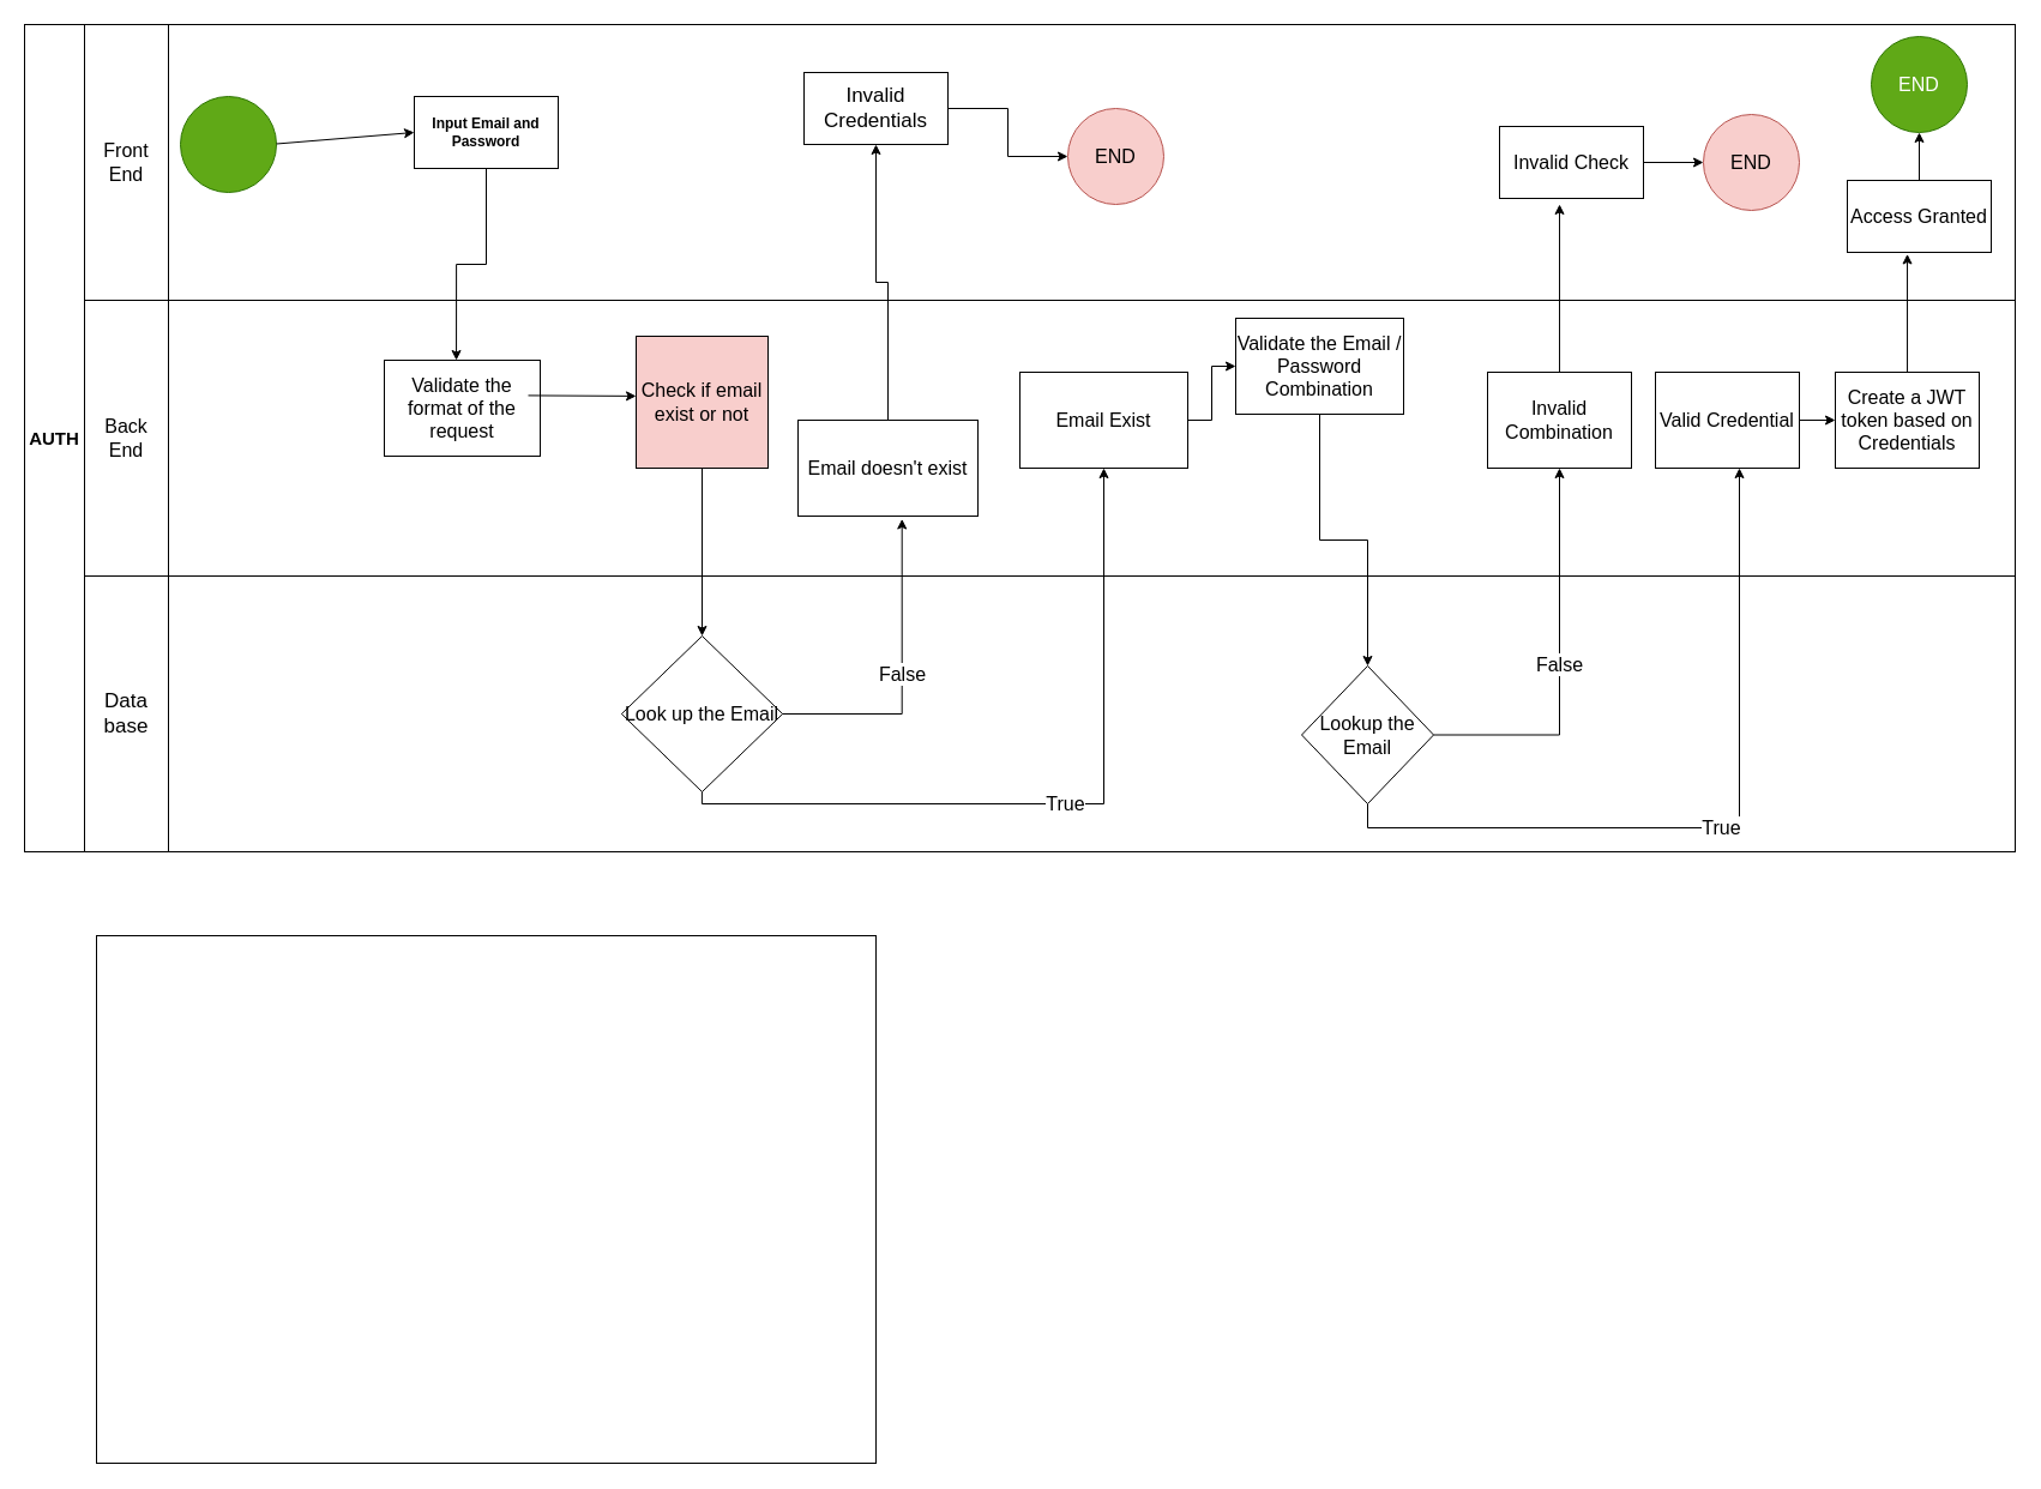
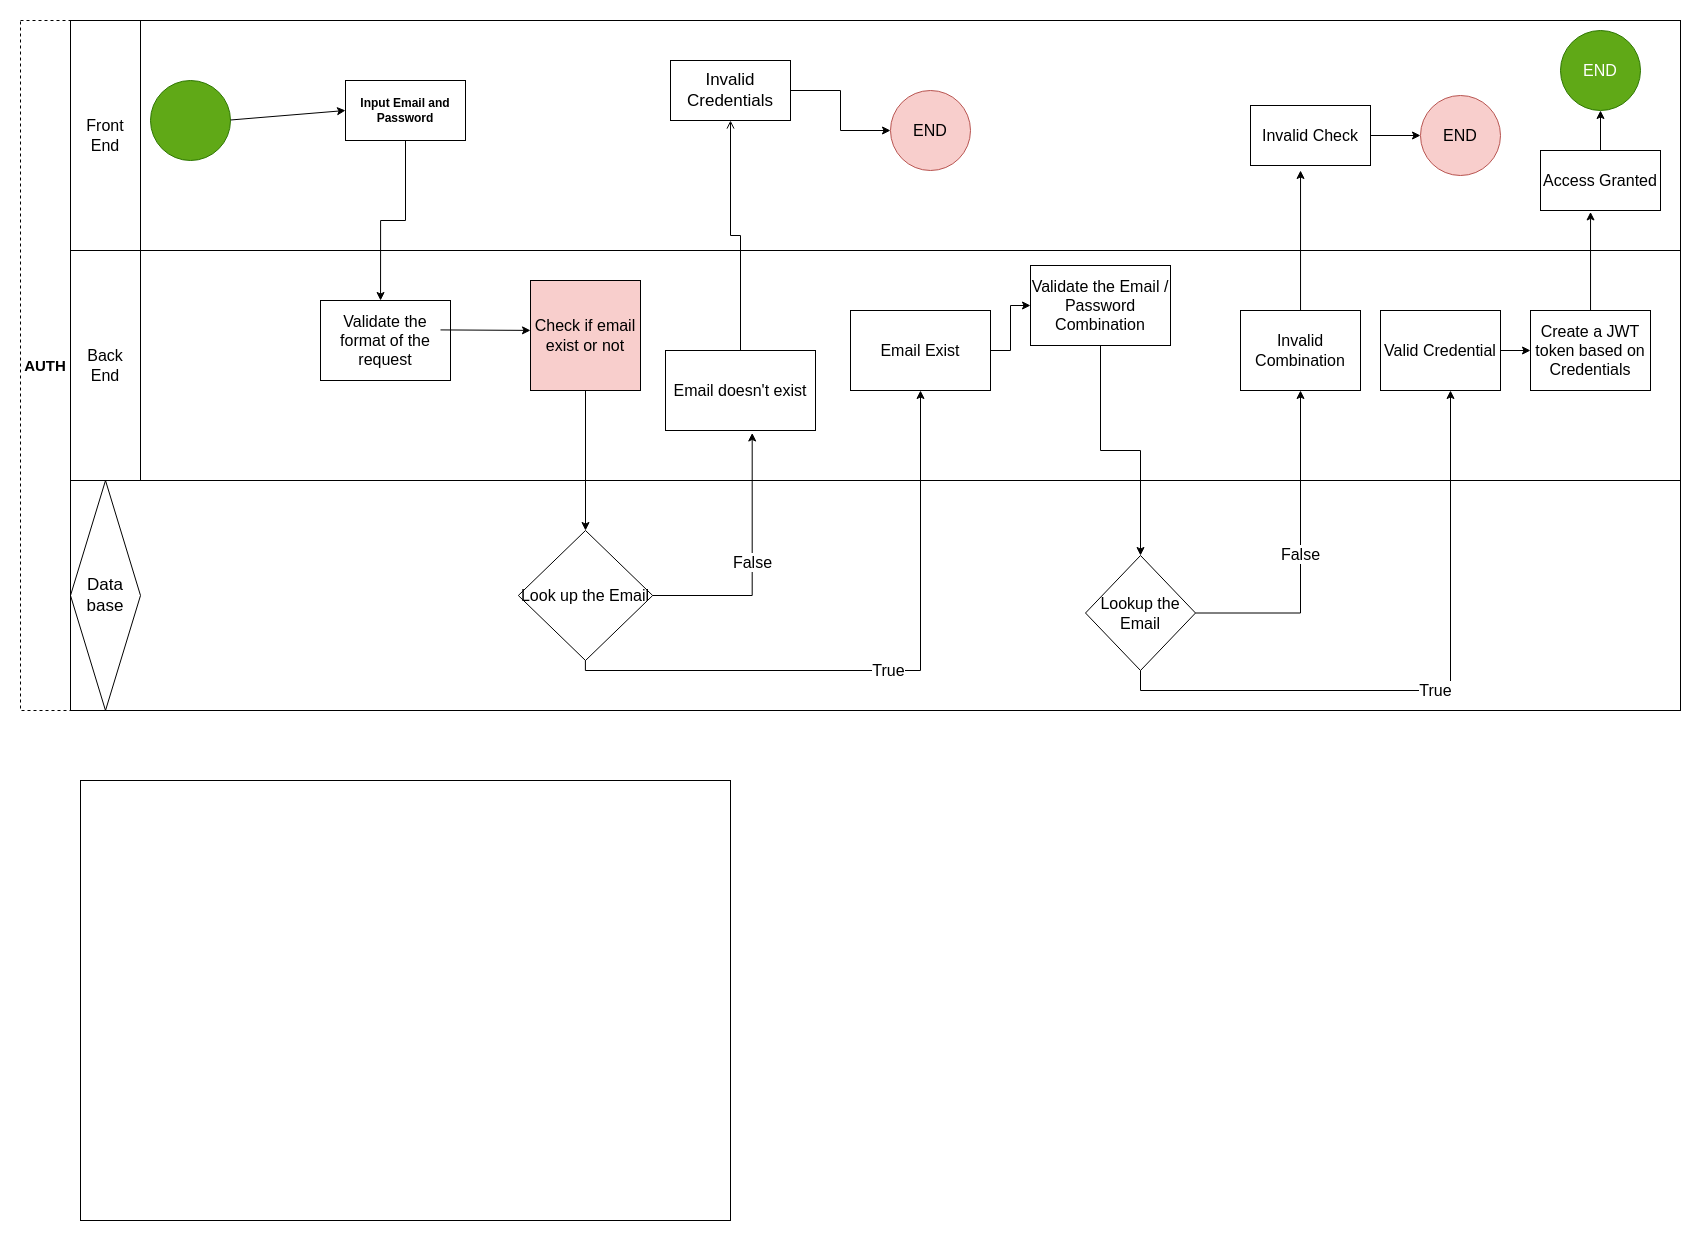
- <mxCell id="19" style="edgeStyle=orthogonalEdgeStyle;rounded=0;orthogonalLoop=1;jettySize=auto;html=1;entryX=0.5;entryY=1;entryDx=0;entryDy=0;" edge="1" parent="1" source="20" target="22"><mxGeometry relative="1" as="geometry" /></mxCell>
+ <mxCell id="19" style="edgeStyle=orthogonalEdgeStyle;rounded=0;orthogonalLoop=1;jettySize=auto;html=1;entryX=0.5;entryY=1;entryDx=0;entryDy=0;endArrow=open;" edge="1" parent="1" source="20" target="22"><mxGeometry relative="1" as="geometry" /></mxCell>
- <mxCell id="43" value="&lt;b&gt;&lt;font style=&quot;font-size: 15px;&quot;&gt;AUTH&lt;/font&gt;&lt;/b&gt;" style="rounded=0;whiteSpace=wrap;html=1;fillColor=none;flipH=0;flipV=0;" vertex="1" parent="1"><mxGeometry x="20" y="20" width="50" height="690" as="geometry" /></mxCell>
+ <mxCell id="43" value="&lt;b&gt;&lt;font style=&quot;font-size: 15px;&quot;&gt;AUTH&lt;/font&gt;&lt;/b&gt;" style="rounded=0;whiteSpace=wrap;html=1;fillColor=none;flipH=0;flipV=0;dashed=1;" vertex="1" parent="1"><mxGeometry x="20" y="20" width="50" height="690" as="geometry" /></mxCell>
- <mxCell id="14" value="&lt;font style=&quot;font-size: 17px;&quot;&gt;Data&lt;br&gt;base&lt;/font&gt;" style="rounded=0;whiteSpace=wrap;html=1;fillColor=none;" vertex="1" parent="1"><mxGeometry x="70" y="480" width="70" height="230" as="geometry" /></mxCell>
+ <mxCell id="14" value="&lt;font style=&quot;font-size: 17px;&quot;&gt;Data&lt;br&gt;base&lt;/font&gt;" style="rhombus;whiteSpace=wrap;html=1;fillColor=none;" vertex="1" parent="1"><mxGeometry x="70" y="480" width="70" height="230" as="geometry" /></mxCell>
